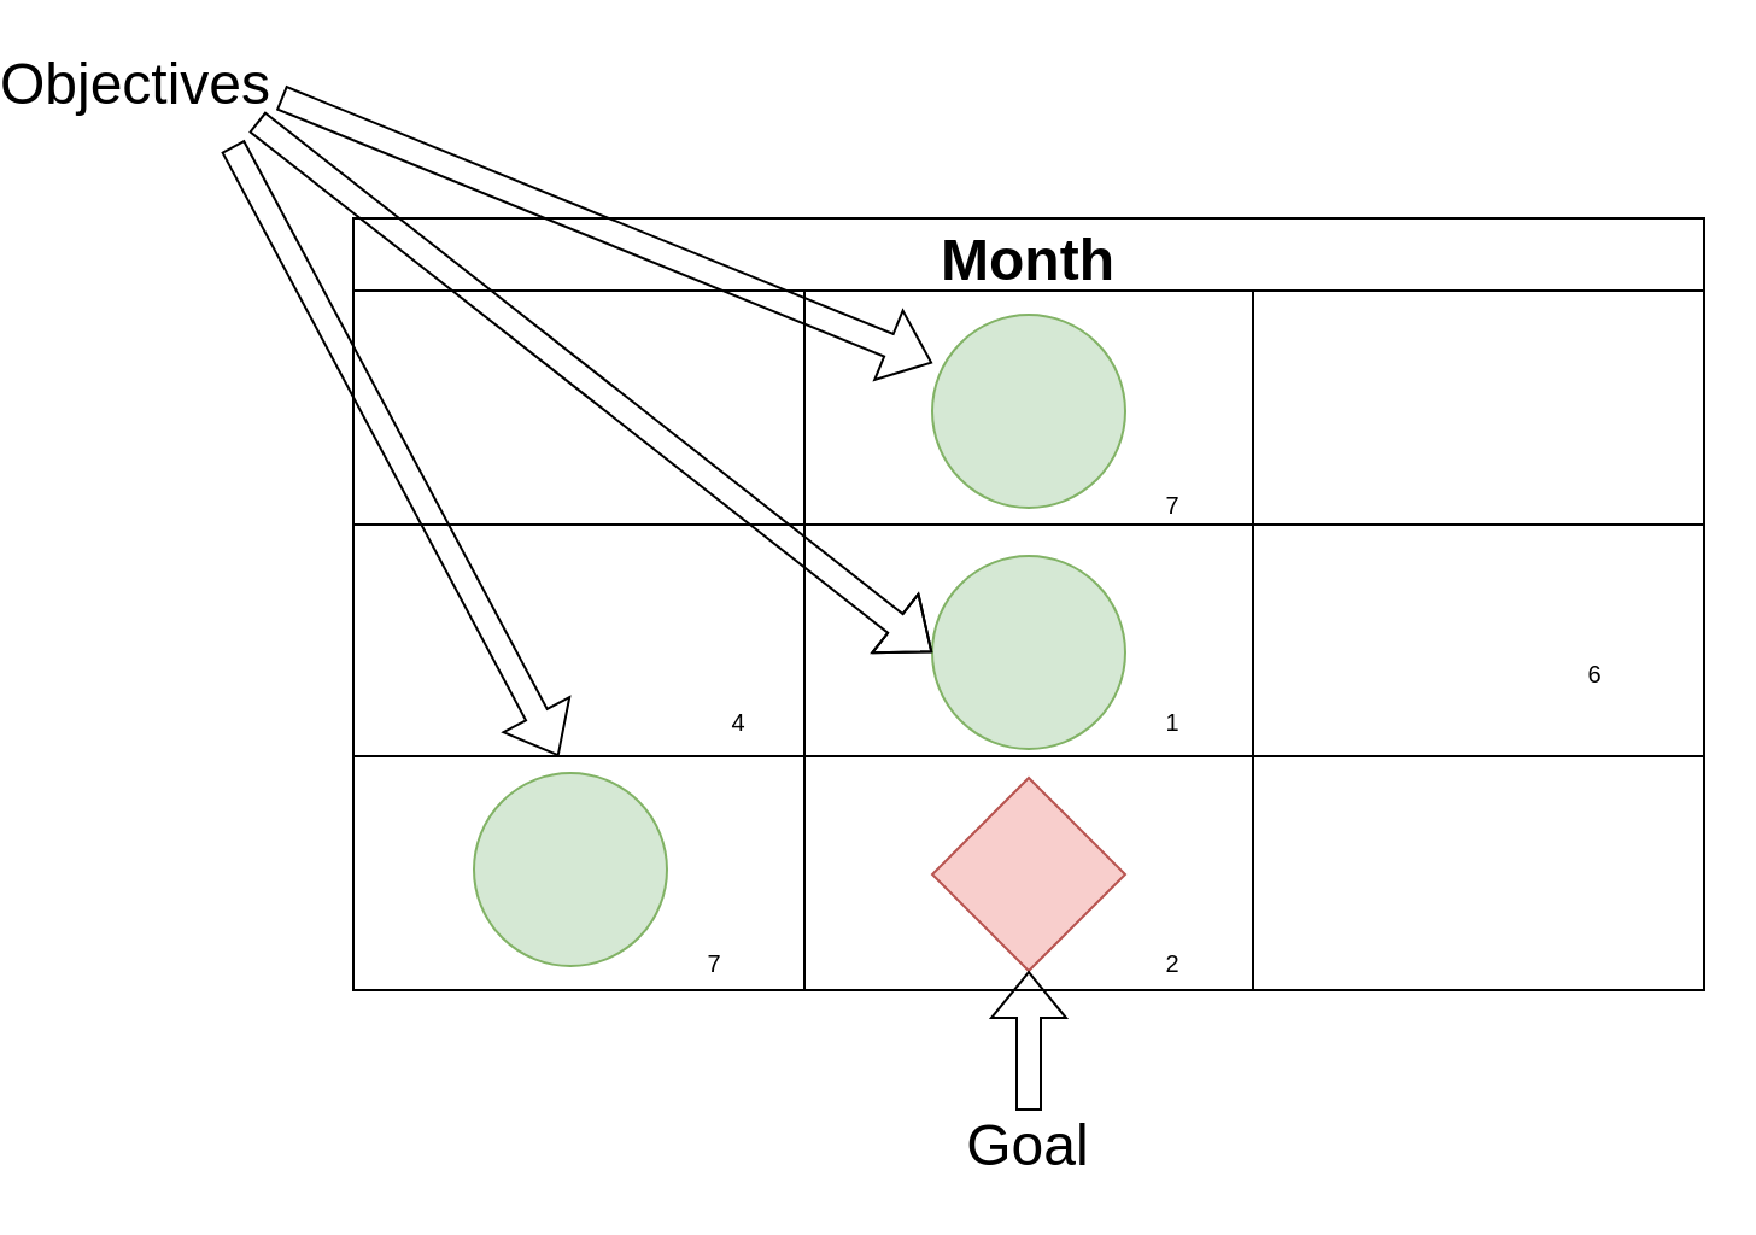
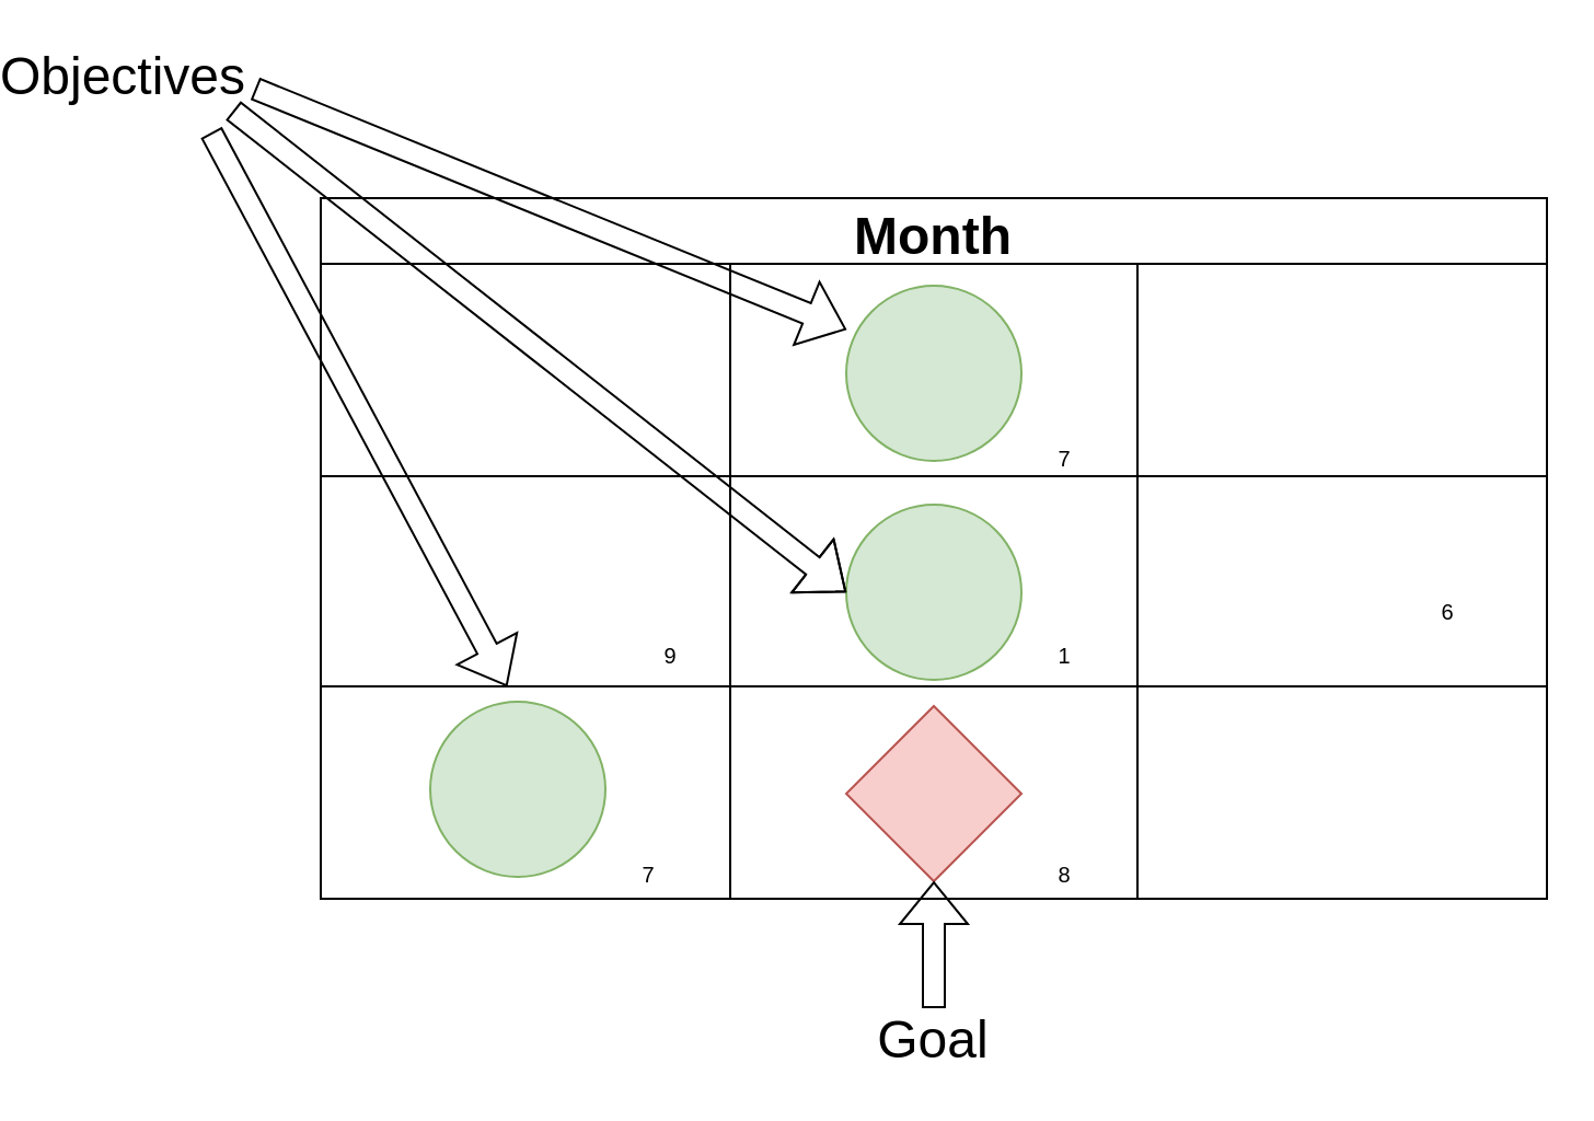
- <mxCell id="26" value="&lt;font style=&quot;font-size: 10px&quot;&gt;4&lt;/font&gt;" style="text;html=1;strokeColor=none;fillColor=none;align=center;verticalAlign=middle;whiteSpace=wrap;rounded=0;fontSize=24;" parent="1" vertex="1"><mxGeometry x="270" y="280" width="60" height="30" as="geometry" /></mxCell>
+ <mxCell id="26" value="&lt;font style=&quot;font-size: 10px&quot;&gt;9&lt;/font&gt;" style="text;html=1;strokeColor=none;fillColor=none;align=center;verticalAlign=middle;whiteSpace=wrap;rounded=0;fontSize=24;" parent="1" vertex="1"><mxGeometry x="270" y="280" width="60" height="30" as="geometry" /></mxCell>
- <mxCell id="30" value="&lt;font style=&quot;font-size: 10px&quot;&gt;2&lt;/font&gt;" style="text;html=1;strokeColor=none;fillColor=none;align=center;verticalAlign=middle;whiteSpace=wrap;rounded=0;fontSize=24;" parent="1" vertex="1"><mxGeometry x="450" y="380" width="60" height="30" as="geometry" /></mxCell>
+ <mxCell id="30" value="&lt;font style=&quot;font-size: 10px&quot;&gt;8&lt;/font&gt;" style="text;html=1;strokeColor=none;fillColor=none;align=center;verticalAlign=middle;whiteSpace=wrap;rounded=0;fontSize=24;" parent="1" vertex="1"><mxGeometry x="450" y="380" width="60" height="30" as="geometry" /></mxCell>
